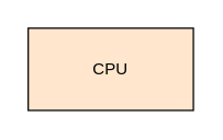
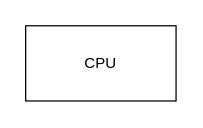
- <mxCell id="2" value="CPU" style="rounded=0;whiteSpace=wrap;html=1;fillColor=#ffe6cc;" vertex="1" parent="1"><mxGeometry x="20" y="20" width="120" height="60" as="geometry" /></mxCell>
+ <mxCell id="2" value="CPU" style="rounded=0;whiteSpace=wrap;html=1;" vertex="1" parent="1"><mxGeometry x="20" y="20" width="120" height="60" as="geometry" /></mxCell>
